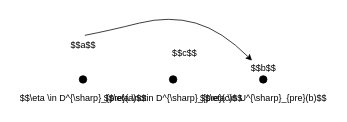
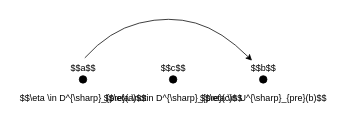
- <mxCell id="8" value="$$a$$" style="text;html=1;align=center;verticalAlign=middle;resizable=0;points=[];autosize=1;strokeColor=none;" vertex="1" parent="1"><mxGeometry x="85" y="50" width="50" height="20" as="geometry" /></mxCell>
+ <mxCell id="8" value="$$a$$" style="text;html=1;align=center;verticalAlign=middle;resizable=0;points=[];autosize=1;strokeColor=none;" vertex="1" parent="1"><mxGeometry x="85" y="80" width="50" height="20" as="geometry" /></mxCell>
- <mxCell id="10" value="$$c$$" style="text;html=1;align=center;verticalAlign=middle;resizable=0;points=[];autosize=1;strokeColor=none;" vertex="1" parent="1"><mxGeometry x="220" y="60" width="50" height="20" as="geometry" /></mxCell>
+ <mxCell id="10" value="$$c$$" style="text;html=1;align=center;verticalAlign=middle;resizable=0;points=[];autosize=1;strokeColor=none;" vertex="1" parent="1"><mxGeometry x="205" y="80" width="50" height="20" as="geometry" /></mxCell>
